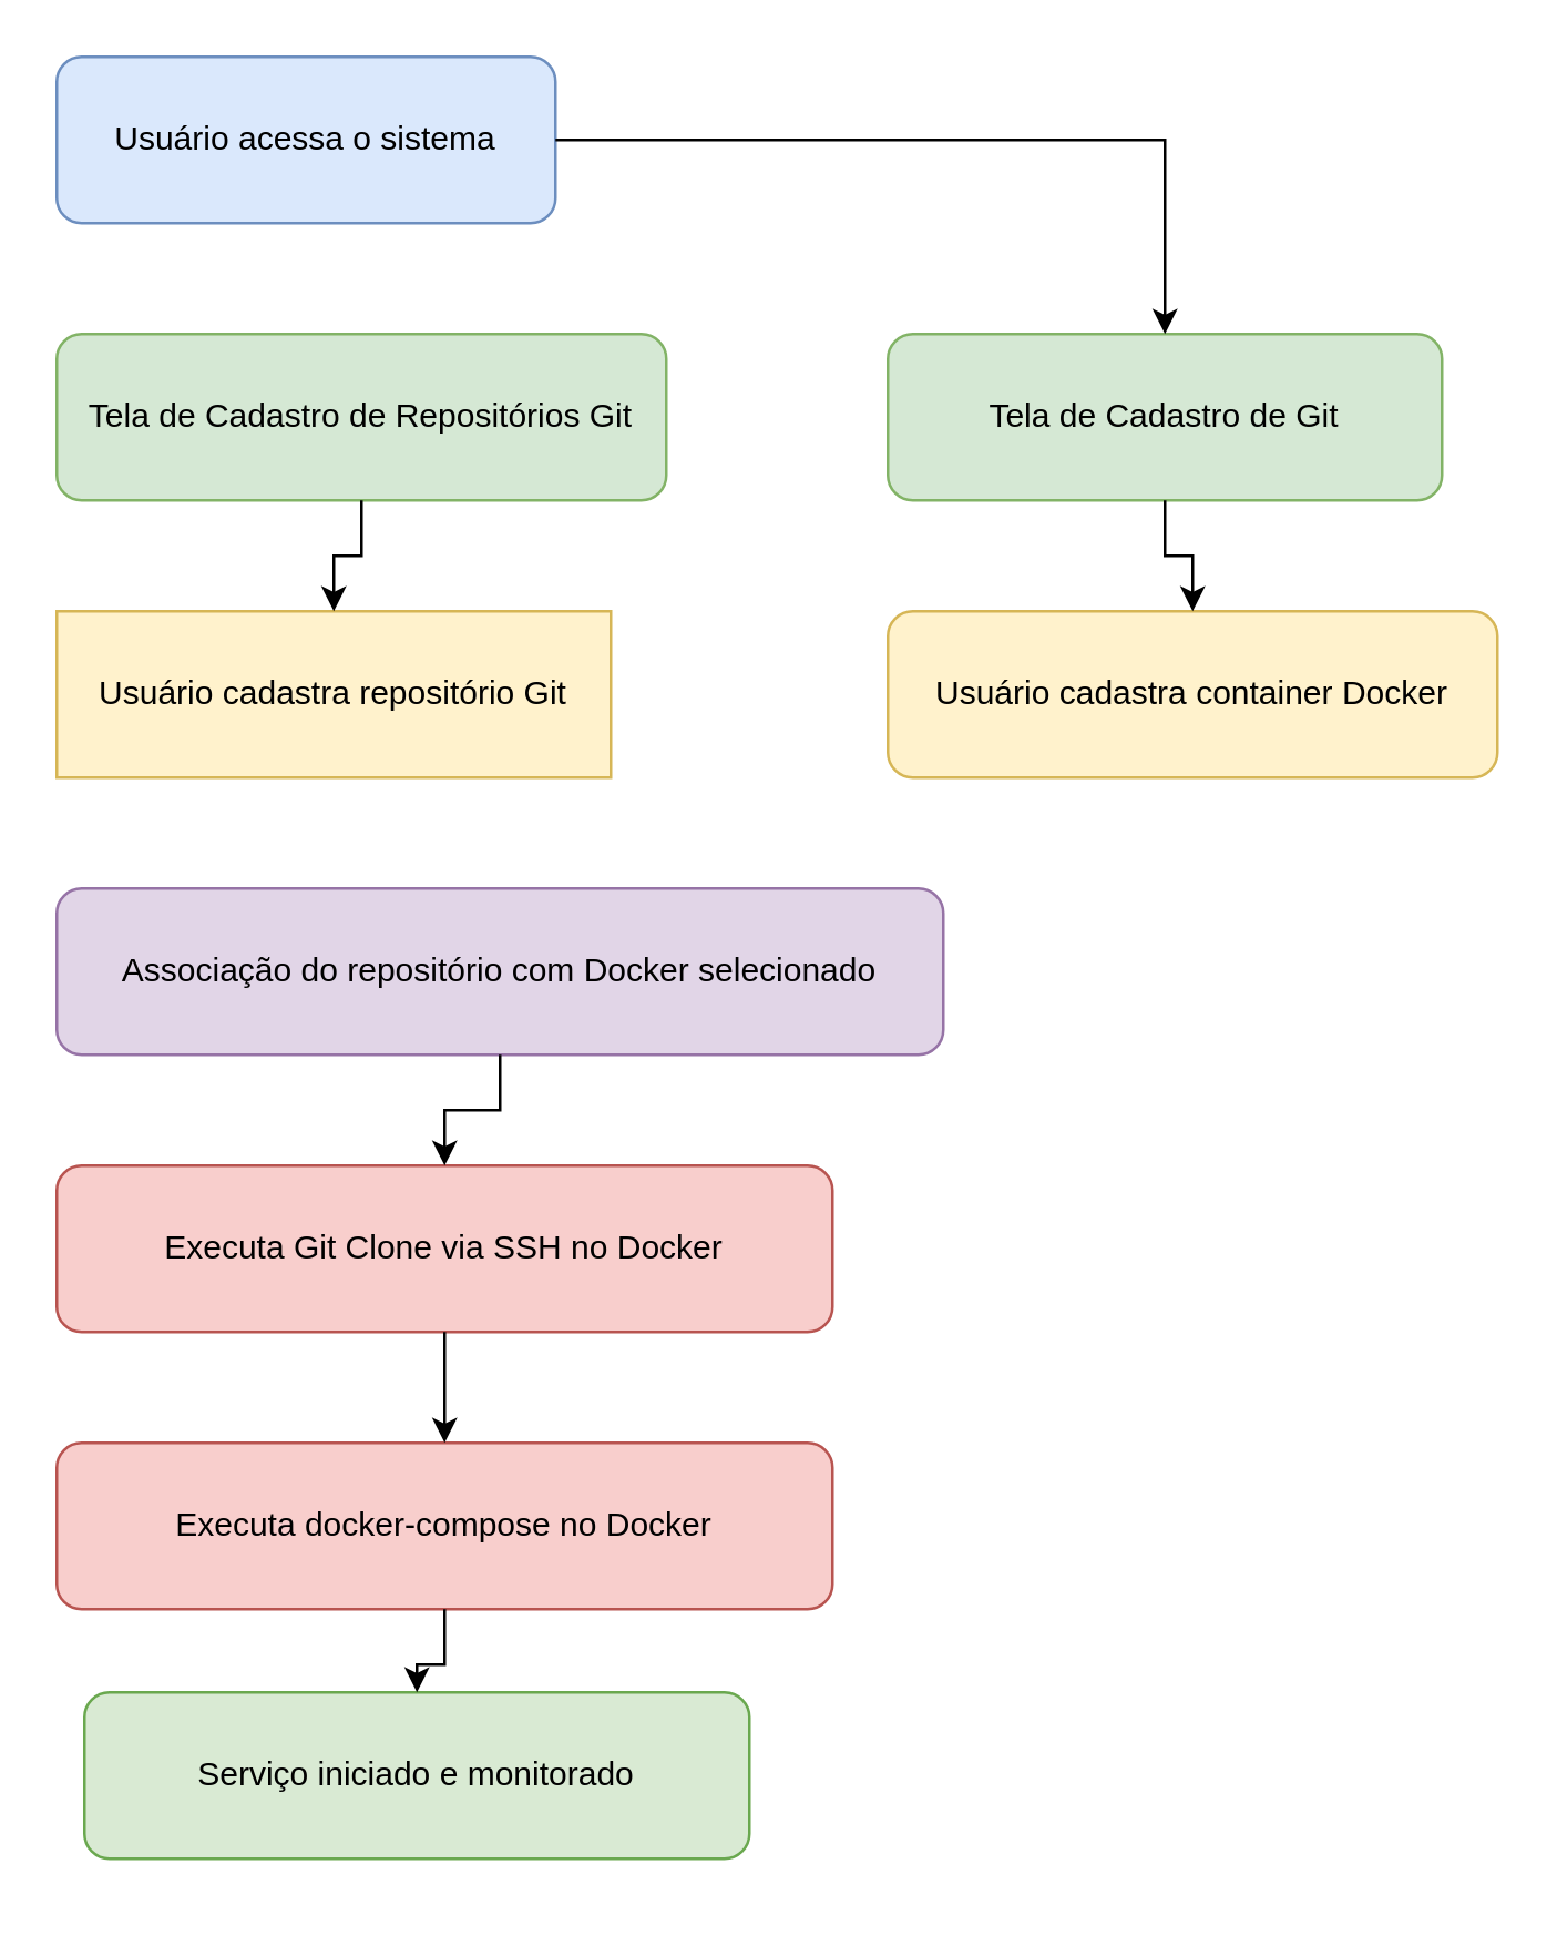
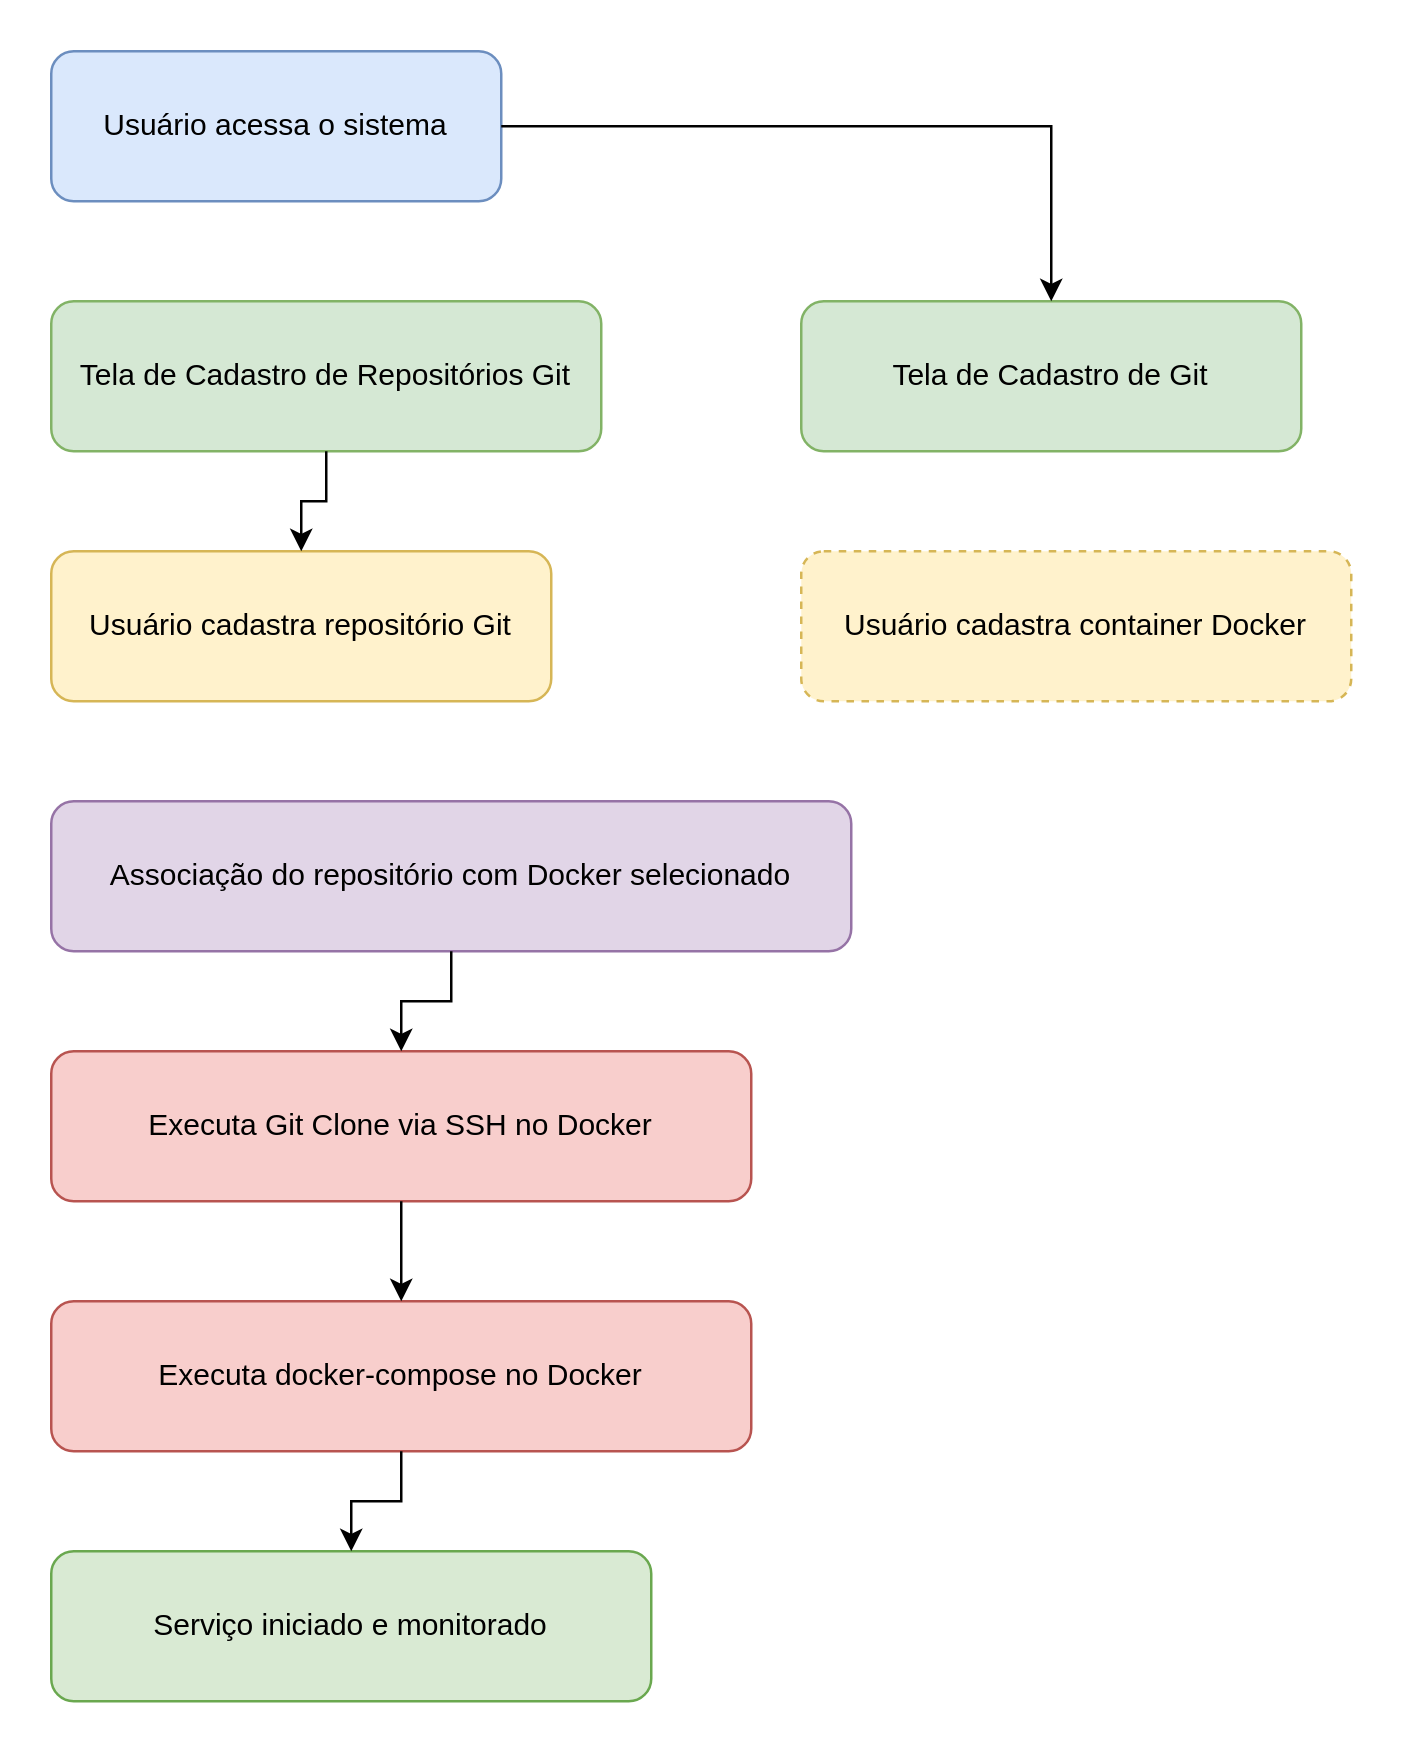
- <mxCell id="13" style="edgeStyle=orthogonalEdgeStyle;rounded=0;orthogonalLoop=1;jettySize=auto;html=1;" edge="1" parent="1" source="5" target="6"><mxGeometry relative="1" as="geometry" /></mxCell>
- <mxCell id="4" value="Usuário cadastra repositório Git" style="whiteSpace=wrap;html=1;fillColor=#fff2cc;strokeColor=#d6b656;rounded=0;" vertex="1" parent="1"><mxGeometry x="20" y="220" width="200" height="60" as="geometry" /></mxCell>
+ <mxCell id="4" value="Usuário cadastra repositório Git" style="rounded=1;whiteSpace=wrap;html=1;fillColor=#fff2cc;strokeColor=#d6b656;" vertex="1" parent="1"><mxGeometry x="20" y="220" width="200" height="60" as="geometry" /></mxCell>
- <mxCell id="6" value="Usuário cadastra container Docker" style="rounded=1;whiteSpace=wrap;html=1;fillColor=#fff2cc;strokeColor=#d6b656;" vertex="1" parent="1"><mxGeometry x="320" y="220" width="220" height="60" as="geometry" /></mxCell>
+ <mxCell id="6" value="Usuário cadastra container Docker" style="rounded=1;whiteSpace=wrap;html=1;fillColor=#fff2cc;strokeColor=#d6b656;dashed=1;" vertex="1" parent="1"><mxGeometry x="320" y="220" width="220" height="60" as="geometry" /></mxCell>
- <mxCell id="10" value="Serviço iniciado e monitorado" style="rounded=1;whiteSpace=wrap;html=1;fillColor=#d9ead3;strokeColor=#6aa84f;" vertex="1" parent="1"><mxGeometry x="30" y="610" width="240" height="60" as="geometry" /></mxCell>
+ <mxCell id="10" value="Serviço iniciado e monitorado" style="rounded=1;whiteSpace=wrap;html=1;fillColor=#d9ead3;strokeColor=#6aa84f;" vertex="1" parent="1"><mxGeometry x="20" y="620" width="240" height="60" as="geometry" /></mxCell>
